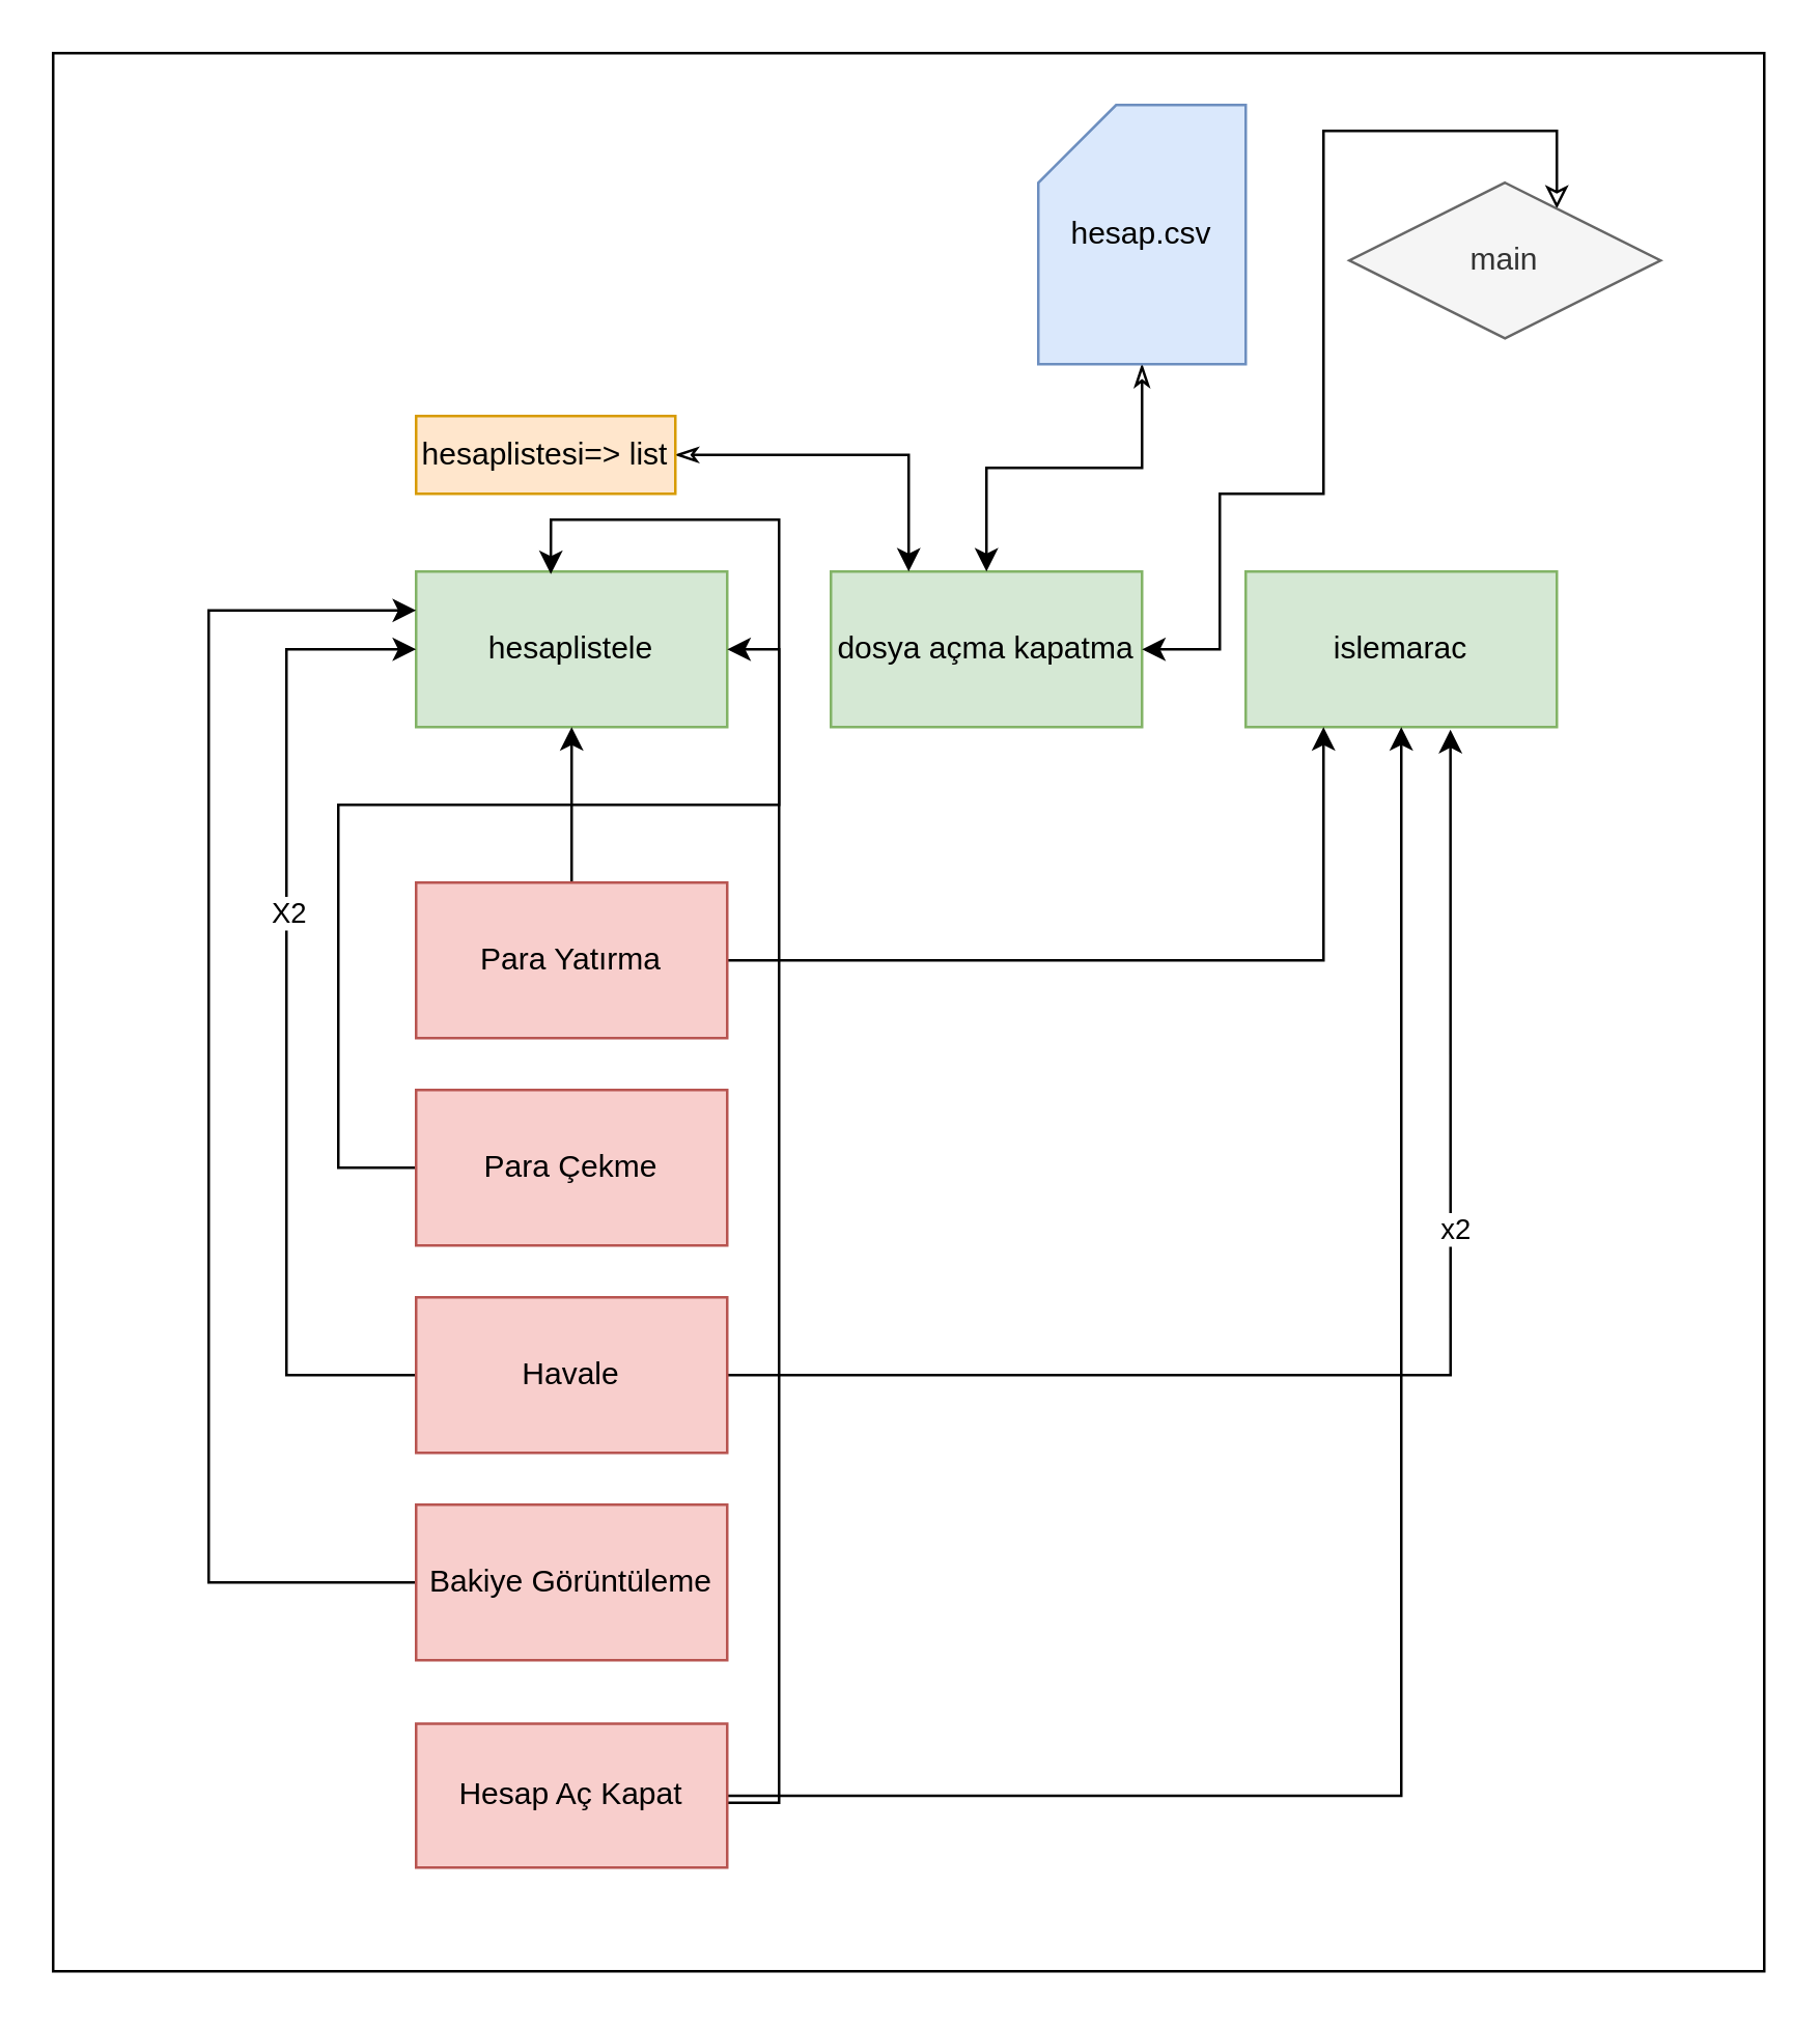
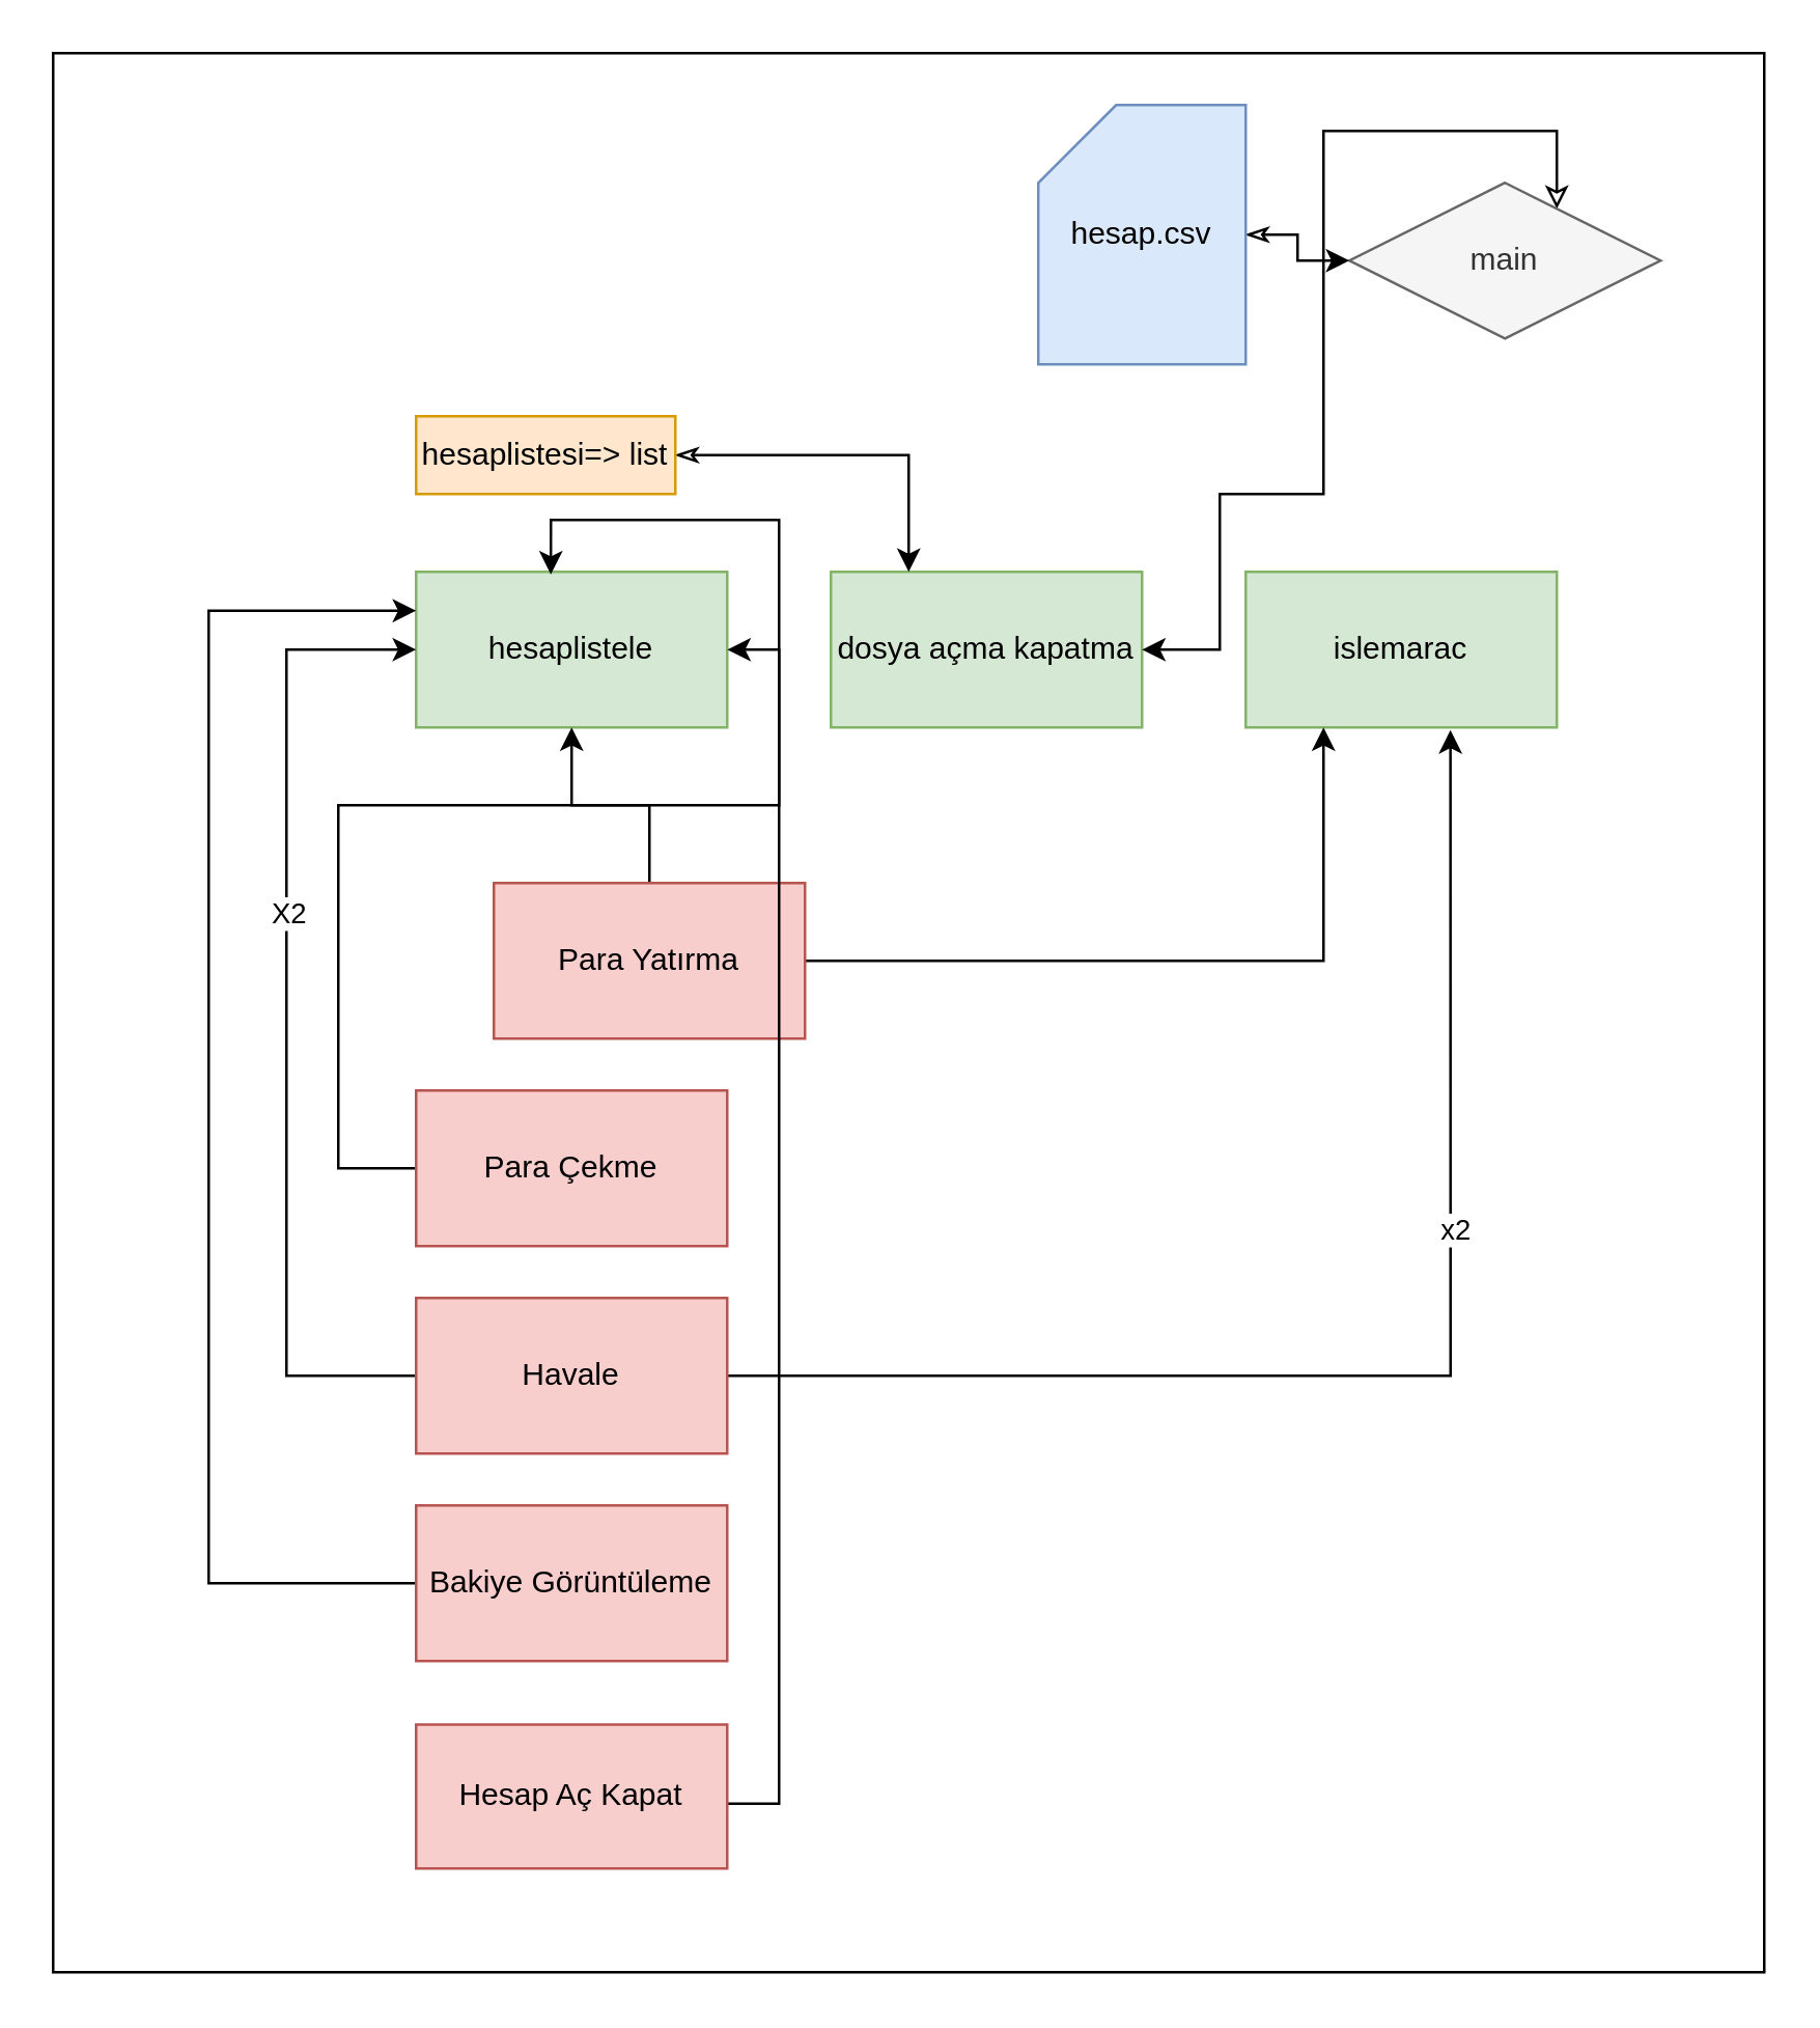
- <mxCell id="26" style="edgeStyle=orthogonalEdgeStyle;rounded=0;orthogonalLoop=1;jettySize=auto;html=1;entryX=0.5;entryY=0;entryDx=0;entryDy=0;startArrow=classicThin;startFill=0;" edge="1" parent="2" source="27" target="4"><mxGeometry relative="1" as="geometry" /></mxCell>
+ <mxCell id="26" style="edgeStyle=orthogonalEdgeStyle;rounded=0;orthogonalLoop=1;jettySize=auto;html=1;startArrow=classicThin;startFill=0;" edge="1" parent="2" source="27" target="25"><mxGeometry relative="1" as="geometry" /></mxCell>
- <mxCell id="11" value="Para Yatırma" style="rounded=0;whiteSpace=wrap;html=1;fillColor=#f8cecc;strokeColor=#b85450;" vertex="1" parent="2"><mxGeometry x="140" y="320" width="120" height="60" as="geometry" /></mxCell>
+ <mxCell id="11" value="Para Yatırma" style="rounded=0;whiteSpace=wrap;html=1;fillColor=#f8cecc;strokeColor=#b85450;" vertex="1" parent="2"><mxGeometry x="170" y="320" width="120" height="60" as="geometry" /></mxCell>
- <mxCell id="22" style="edgeStyle=orthogonalEdgeStyle;rounded=0;orthogonalLoop=1;jettySize=auto;html=1;entryX=0.5;entryY=1;entryDx=0;entryDy=0;" edge="1" parent="2" source="23" target="6"><mxGeometry relative="1" as="geometry" /></mxCell>
